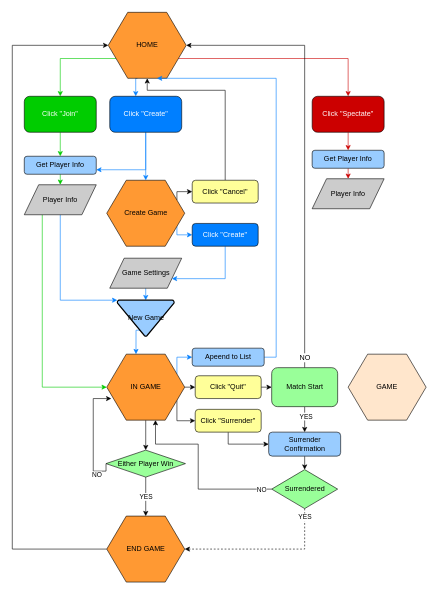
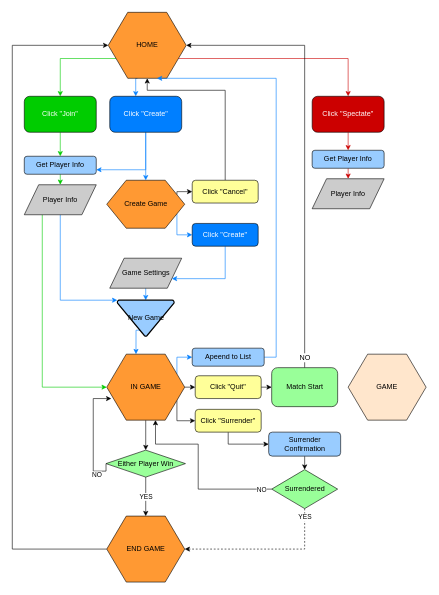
- <mxCell id="10" value="Create Game" style="shape=hexagon;perimeter=hexagonPerimeter2;whiteSpace=wrap;html=1;fillColor=#FF9933;" parent="1" vertex="1"><mxGeometry x="177.5" y="300" width="130" height="110" as="geometry" /></mxCell>
+ <mxCell id="10" value="Create Game" style="shape=hexagon;perimeter=hexagonPerimeter2;whiteSpace=wrap;html=1;fillColor=#FF9933;" parent="1" vertex="1"><mxGeometry x="177.5" y="300" width="130" height="80" as="geometry" /></mxCell>
- <mxCell id="41" value="YES" style="edgeStyle=orthogonalEdgeStyle;rounded=0;orthogonalLoop=1;jettySize=auto;html=1;exitX=0.5;exitY=1;exitDx=0;exitDy=0;entryX=0.5;entryY=0;entryDx=0;entryDy=0;strokeColor=#000000;fillColor=#CCCC00;" parent="1" source="42" target="44" edge="1"><mxGeometry x="-0.25" y="2" relative="1" as="geometry"><mxPoint as="offset" /></mxGeometry></mxCell>
